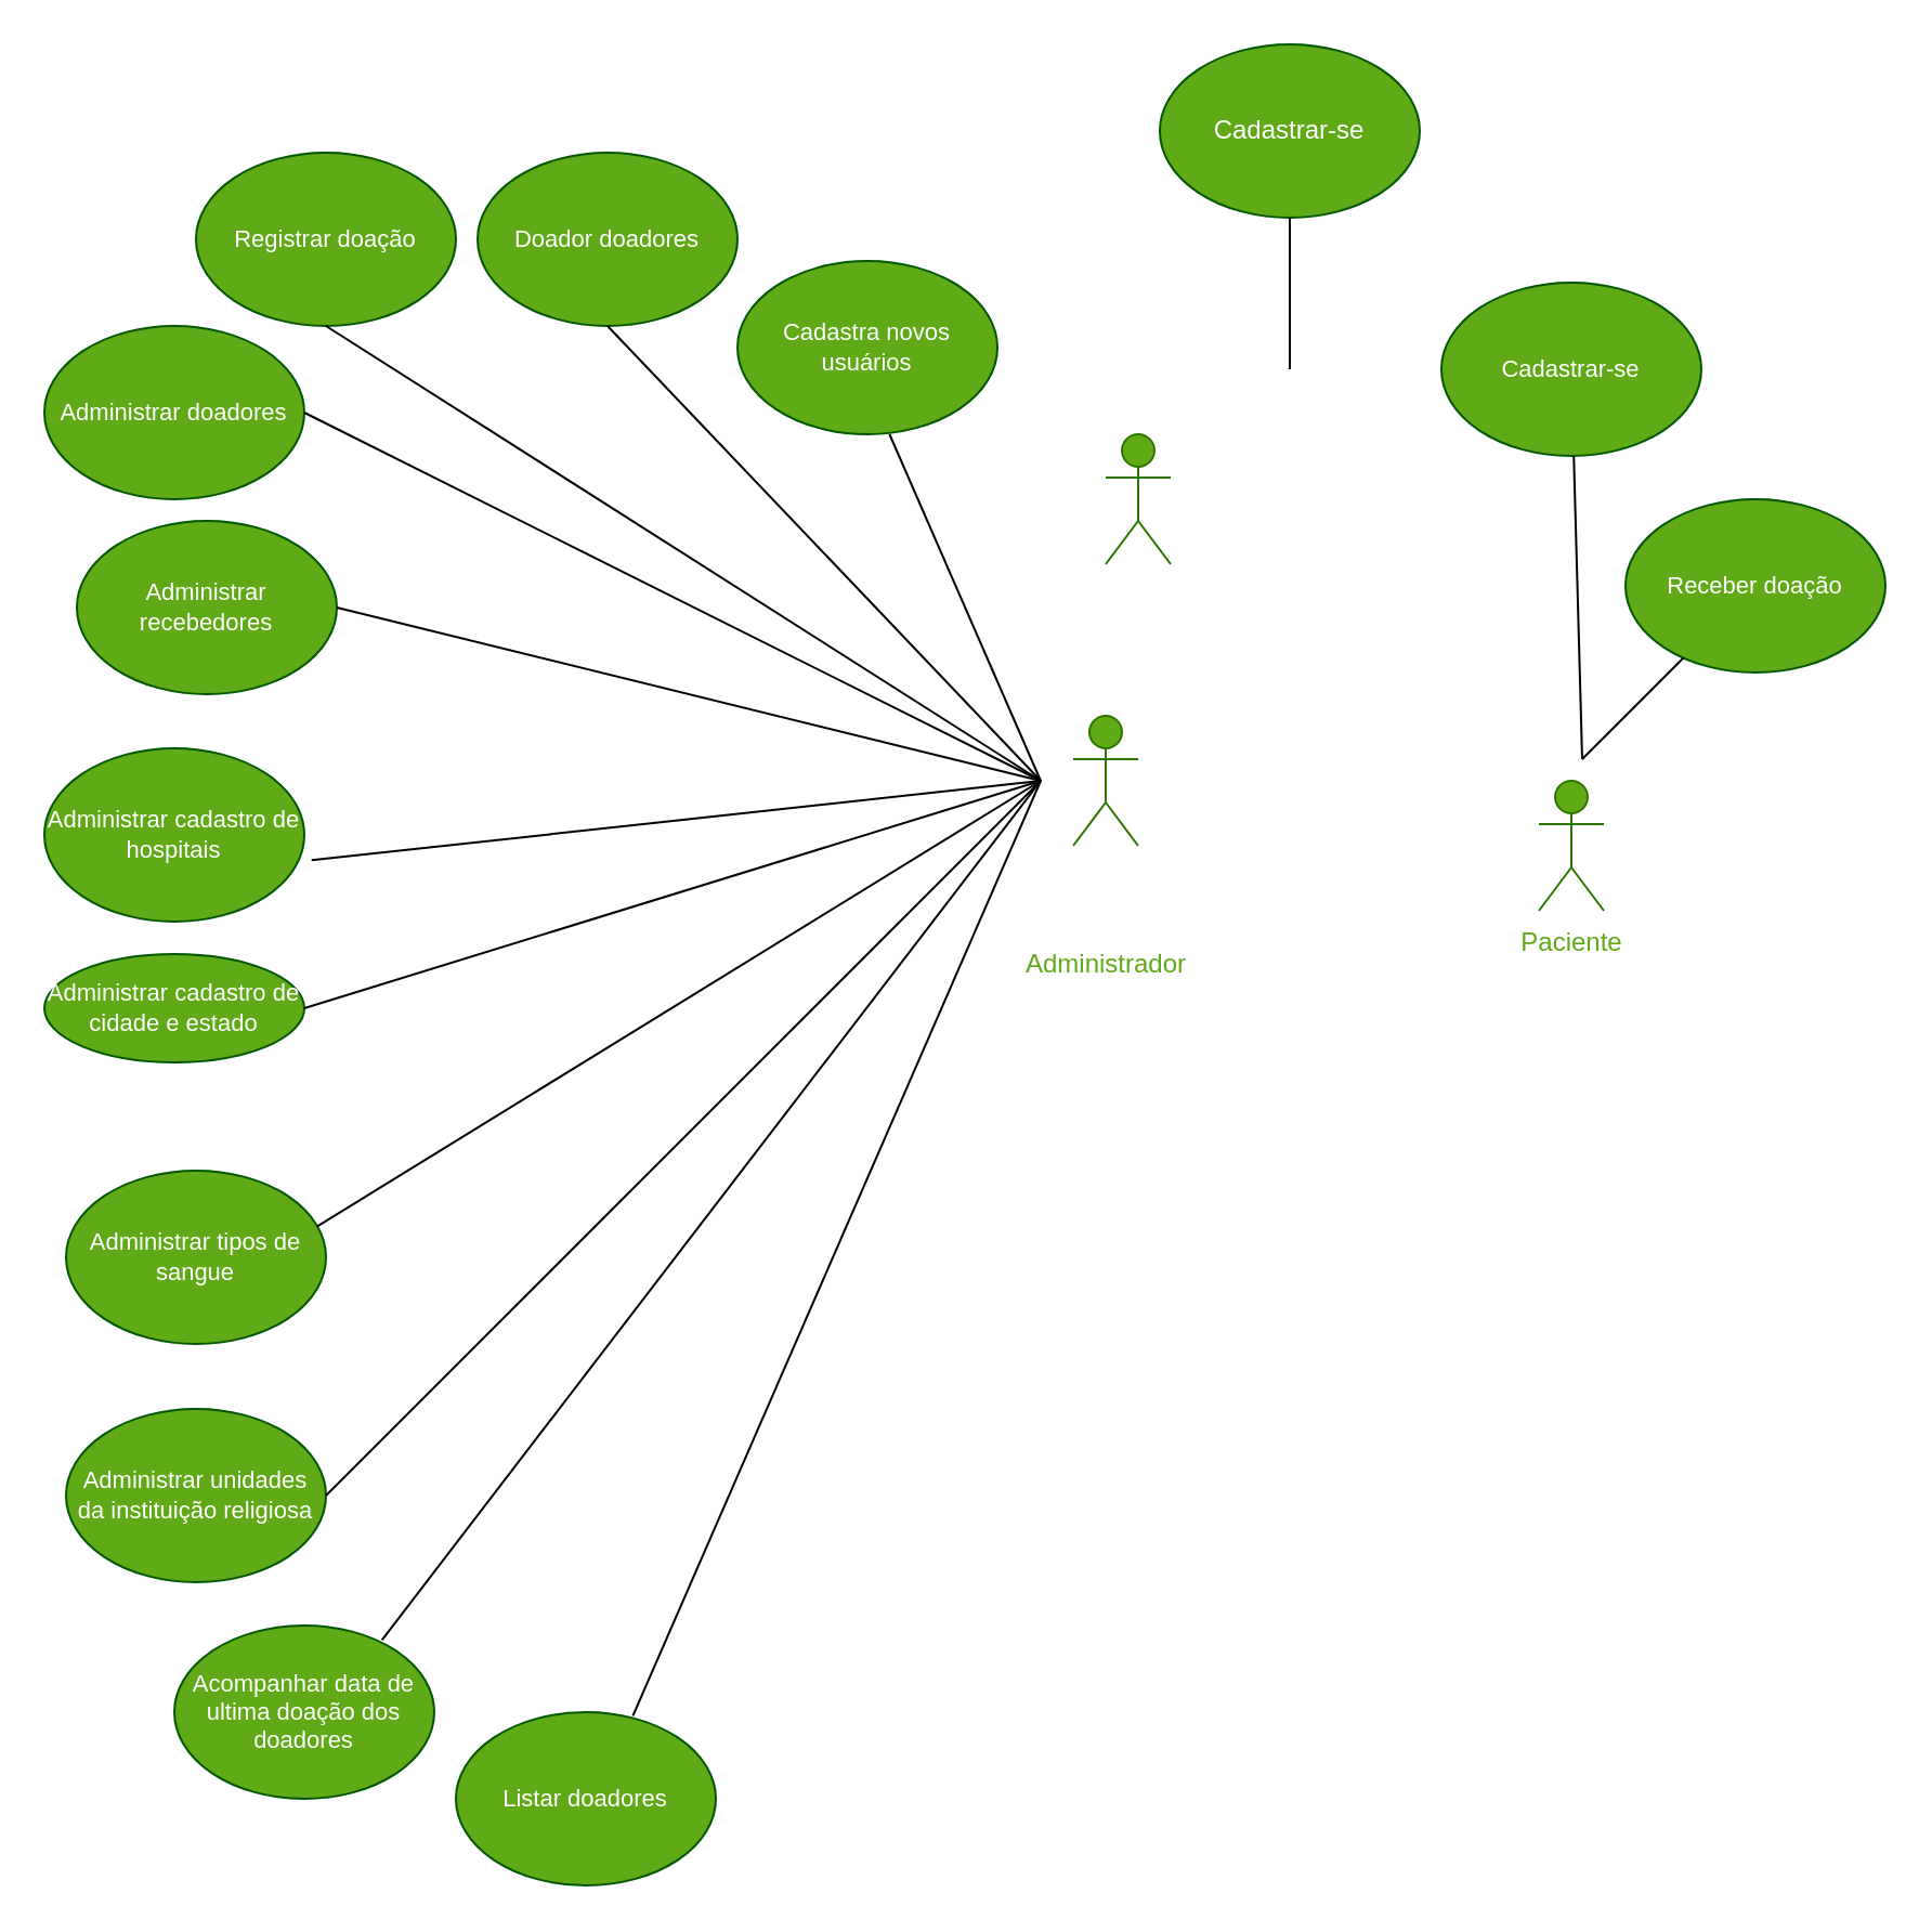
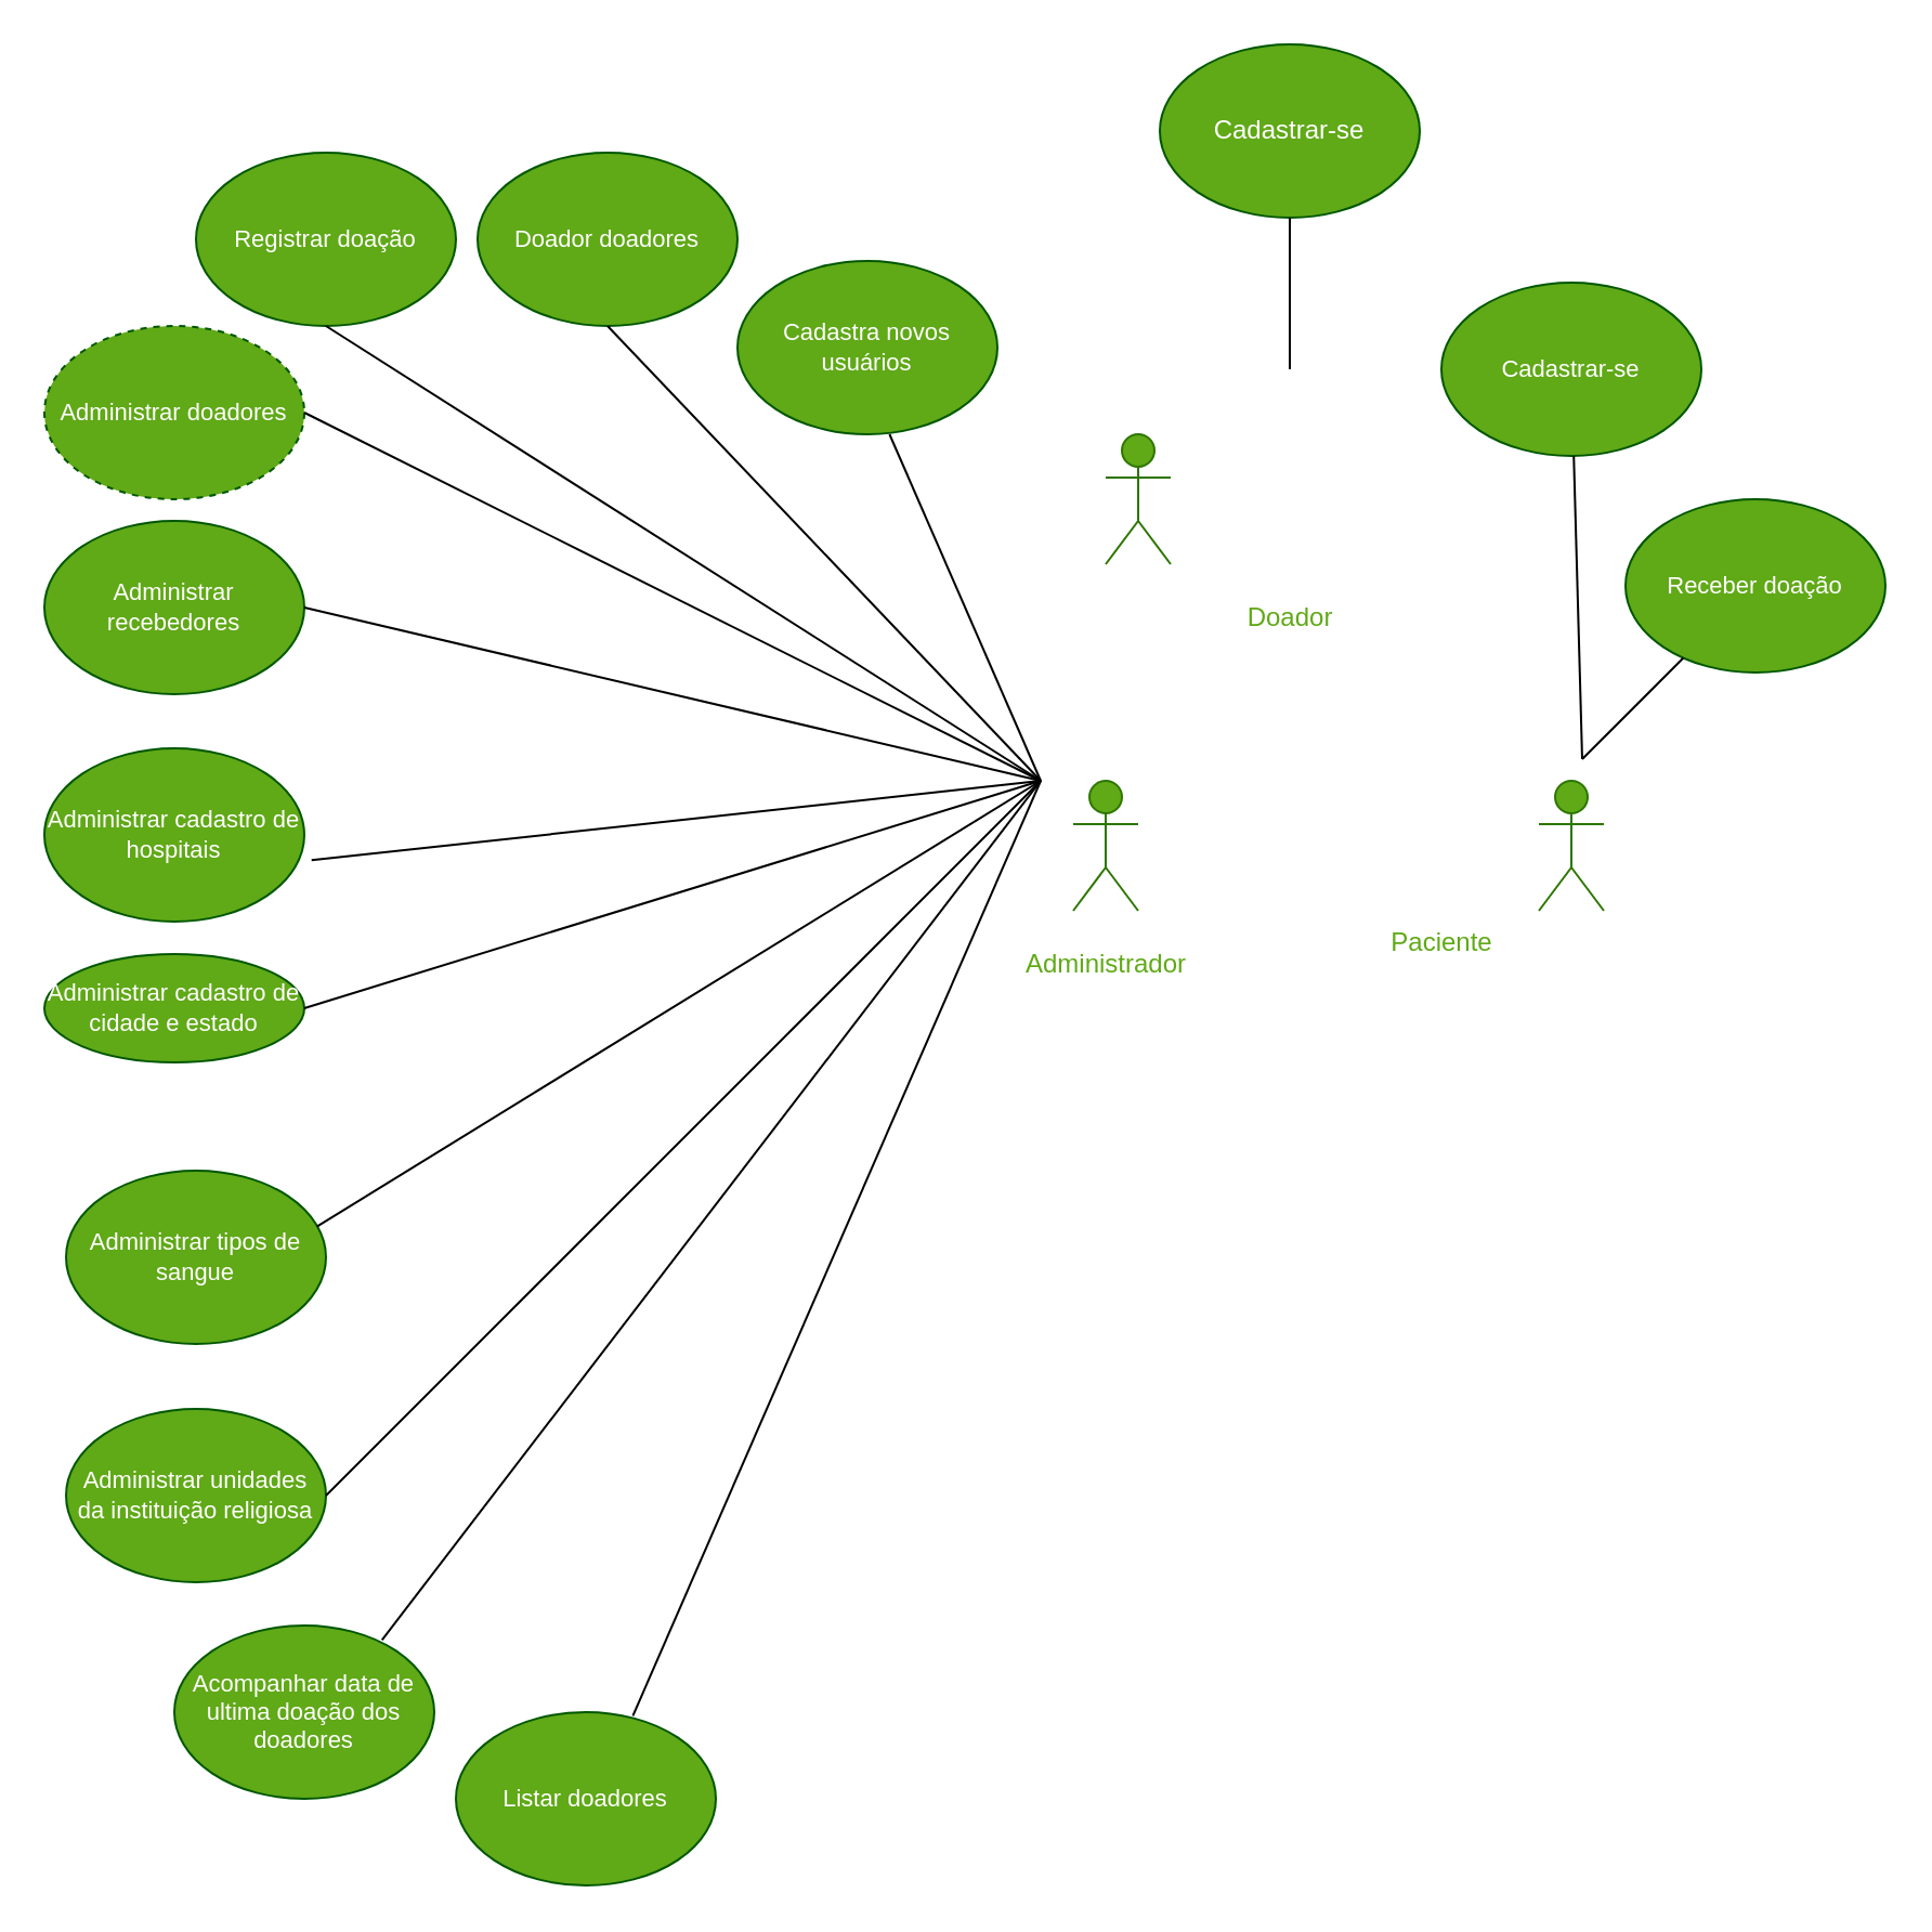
- <mxCell id="9" value="Administrar doadores" style="ellipse;whiteSpace=wrap;html=1;fillColor=#60A917;fontColor=#ffffff;strokeColor=#005700;fontSize=11;" vertex="1" parent="1"><mxGeometry x="20" y="150" width="120" height="80" as="geometry" /></mxCell>
+ <mxCell id="9" value="Administrar doadores" style="ellipse;whiteSpace=wrap;html=1;fillColor=#60A917;fontColor=#ffffff;strokeColor=#005700;fontSize=11;dashed=1;" vertex="1" parent="1"><mxGeometry x="20" y="150" width="120" height="80" as="geometry" /></mxCell>
- <mxCell id="10" value="Administrar recebedores" style="ellipse;whiteSpace=wrap;html=1;fillColor=#60A917;fontColor=#ffffff;strokeColor=#005700;fontSize=11;" vertex="1" parent="1"><mxGeometry x="35" y="240" width="120" height="80" as="geometry" /></mxCell>
+ <mxCell id="10" value="Administrar recebedores" style="ellipse;whiteSpace=wrap;html=1;fillColor=#60A917;fontColor=#ffffff;strokeColor=#005700;fontSize=11;" vertex="1" parent="1"><mxGeometry x="20" y="240" width="120" height="80" as="geometry" /></mxCell>
+ <mxCell id="5" value="Doador&lt;br&gt;" style="text;html=1;align=center;verticalAlign=middle;resizable=0;points=[];autosize=1;strokeColor=none;fillColor=none;fontColor=#60A917;" vertex="1" parent="1"><mxGeometry x="565" y="270" width="60" height="30" as="geometry" /></mxCell>
- <mxCell id="4" value="Adminsitrador" style="shape=umlActor;verticalLabelPosition=bottom;verticalAlign=top;html=1;outlineConnect=0;fillColor=#60a917;fontColor=#ffffff;strokeColor=#2D7600;" vertex="1" parent="1"><mxGeometry x="495" y="330" width="30" height="60" as="geometry" /></mxCell>
+ <mxCell id="4" value="Adminsitrador" style="shape=umlActor;verticalLabelPosition=bottom;verticalAlign=top;html=1;outlineConnect=0;fillColor=#60a917;fontColor=#ffffff;strokeColor=#2D7600;" vertex="1" parent="1"><mxGeometry x="495" y="360" width="30" height="60" as="geometry" /></mxCell>
- <mxCell id="6" value="Paciente&lt;br&gt;" style="text;html=1;align=center;verticalAlign=middle;resizable=0;points=[];autosize=1;strokeColor=none;fillColor=none;fontColor=#60A917;" vertex="1" parent="1"><mxGeometry x="690" y="420" width="70" height="30" as="geometry" /></mxCell>
+ <mxCell id="6" value="Paciente&lt;br&gt;" style="text;html=1;align=center;verticalAlign=middle;resizable=0;points=[];autosize=1;strokeColor=none;fillColor=none;fontColor=#60A917;" vertex="1" parent="1"><mxGeometry x="630" y="420" width="70" height="30" as="geometry" /></mxCell>
